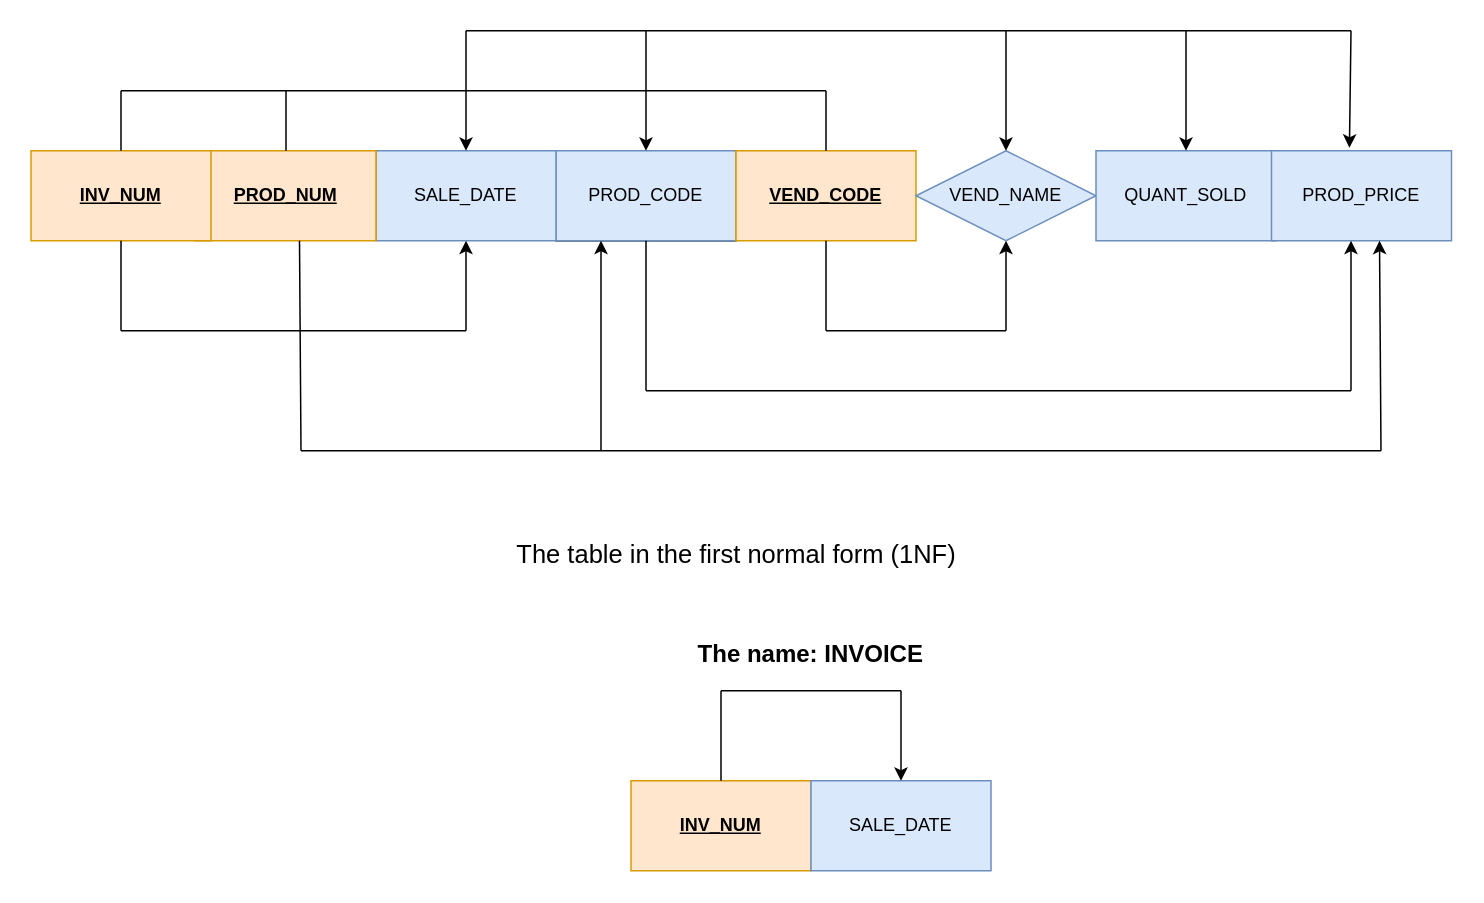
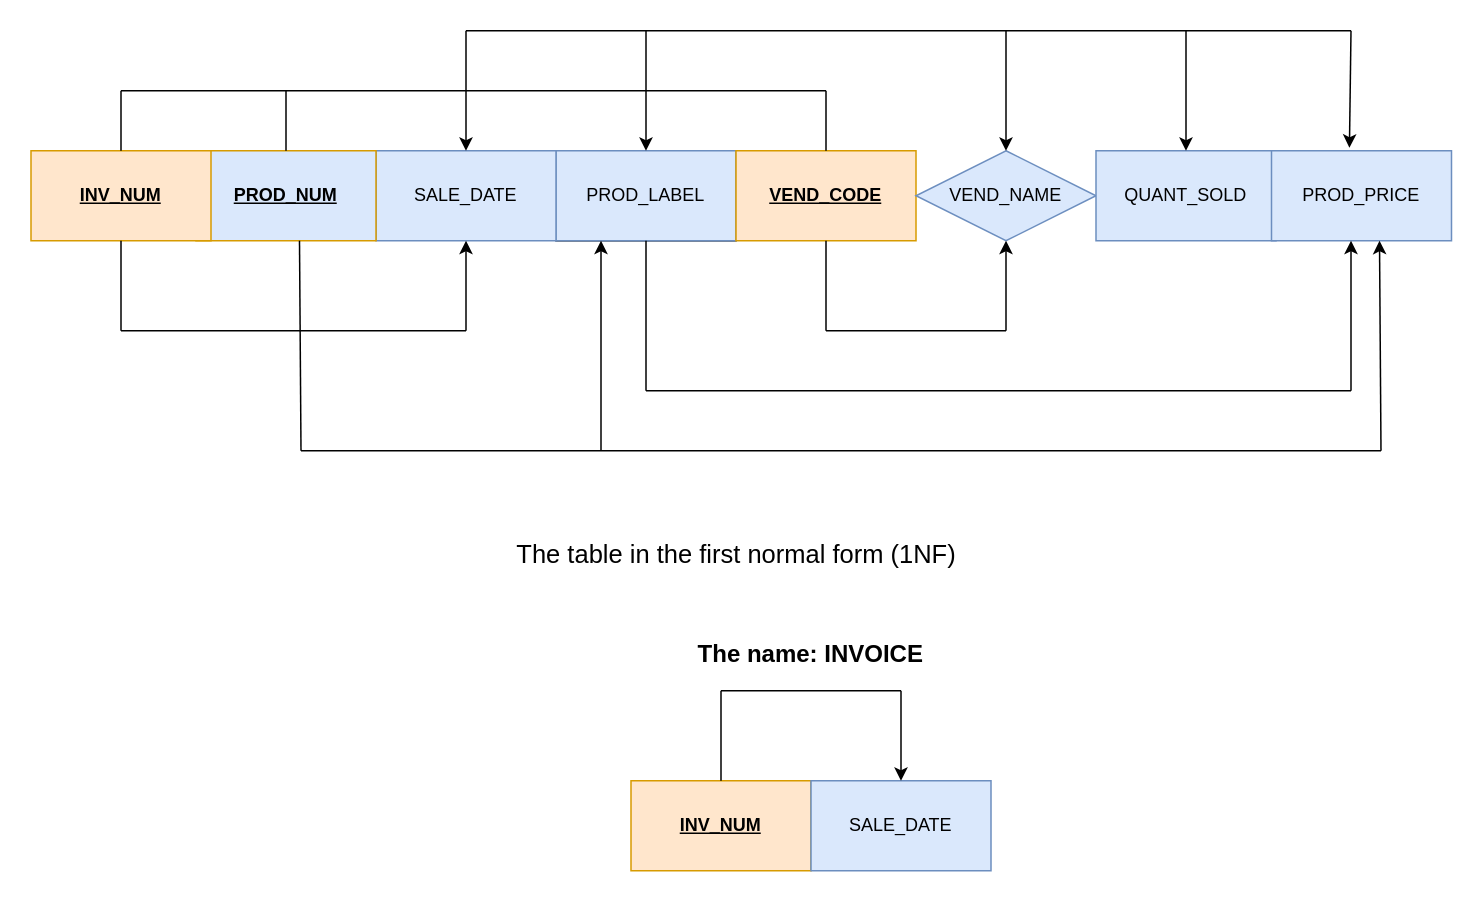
- <mxCell id="6" value="&lt;b&gt;&lt;u&gt;PROD_NUM&lt;/u&gt;&lt;/b&gt;" style="rounded=0;whiteSpace=wrap;html=1;fillColor=#ffe6cc;strokeColor=#d79b00;verticalAlign=middle;labelPosition=center;verticalLabelPosition=middle;align=center;" parent="1" vertex="1"><mxGeometry x="130" y="100" width="120" height="60" as="geometry" /></mxCell>
+ <mxCell id="6" value="&lt;b&gt;&lt;u&gt;PROD_NUM&lt;/u&gt;&lt;/b&gt;" style="rounded=0;whiteSpace=wrap;html=1;fillColor=#dae8fc;strokeColor=#d79b00;verticalAlign=middle;labelPosition=center;verticalLabelPosition=middle;align=center;" parent="1" vertex="1"><mxGeometry x="130" y="100" width="120" height="60" as="geometry" /></mxCell>
- <mxCell id="3" value="PROD_CODE" style="rounded=0;whiteSpace=wrap;html=1;fillColor=#dae8fc;strokeColor=#6c8ebf;verticalAlign=middle;labelPosition=center;verticalLabelPosition=middle;align=center;" parent="1" vertex="1"><mxGeometry x="370" y="100" width="120" height="60" as="geometry" /></mxCell>
+ <mxCell id="3" value="PROD_LABEL" style="rounded=0;whiteSpace=wrap;html=1;fillColor=#dae8fc;strokeColor=#6c8ebf;verticalAlign=middle;labelPosition=center;verticalLabelPosition=middle;align=center;" parent="1" vertex="1"><mxGeometry x="370" y="100" width="120" height="60" as="geometry" /></mxCell>
